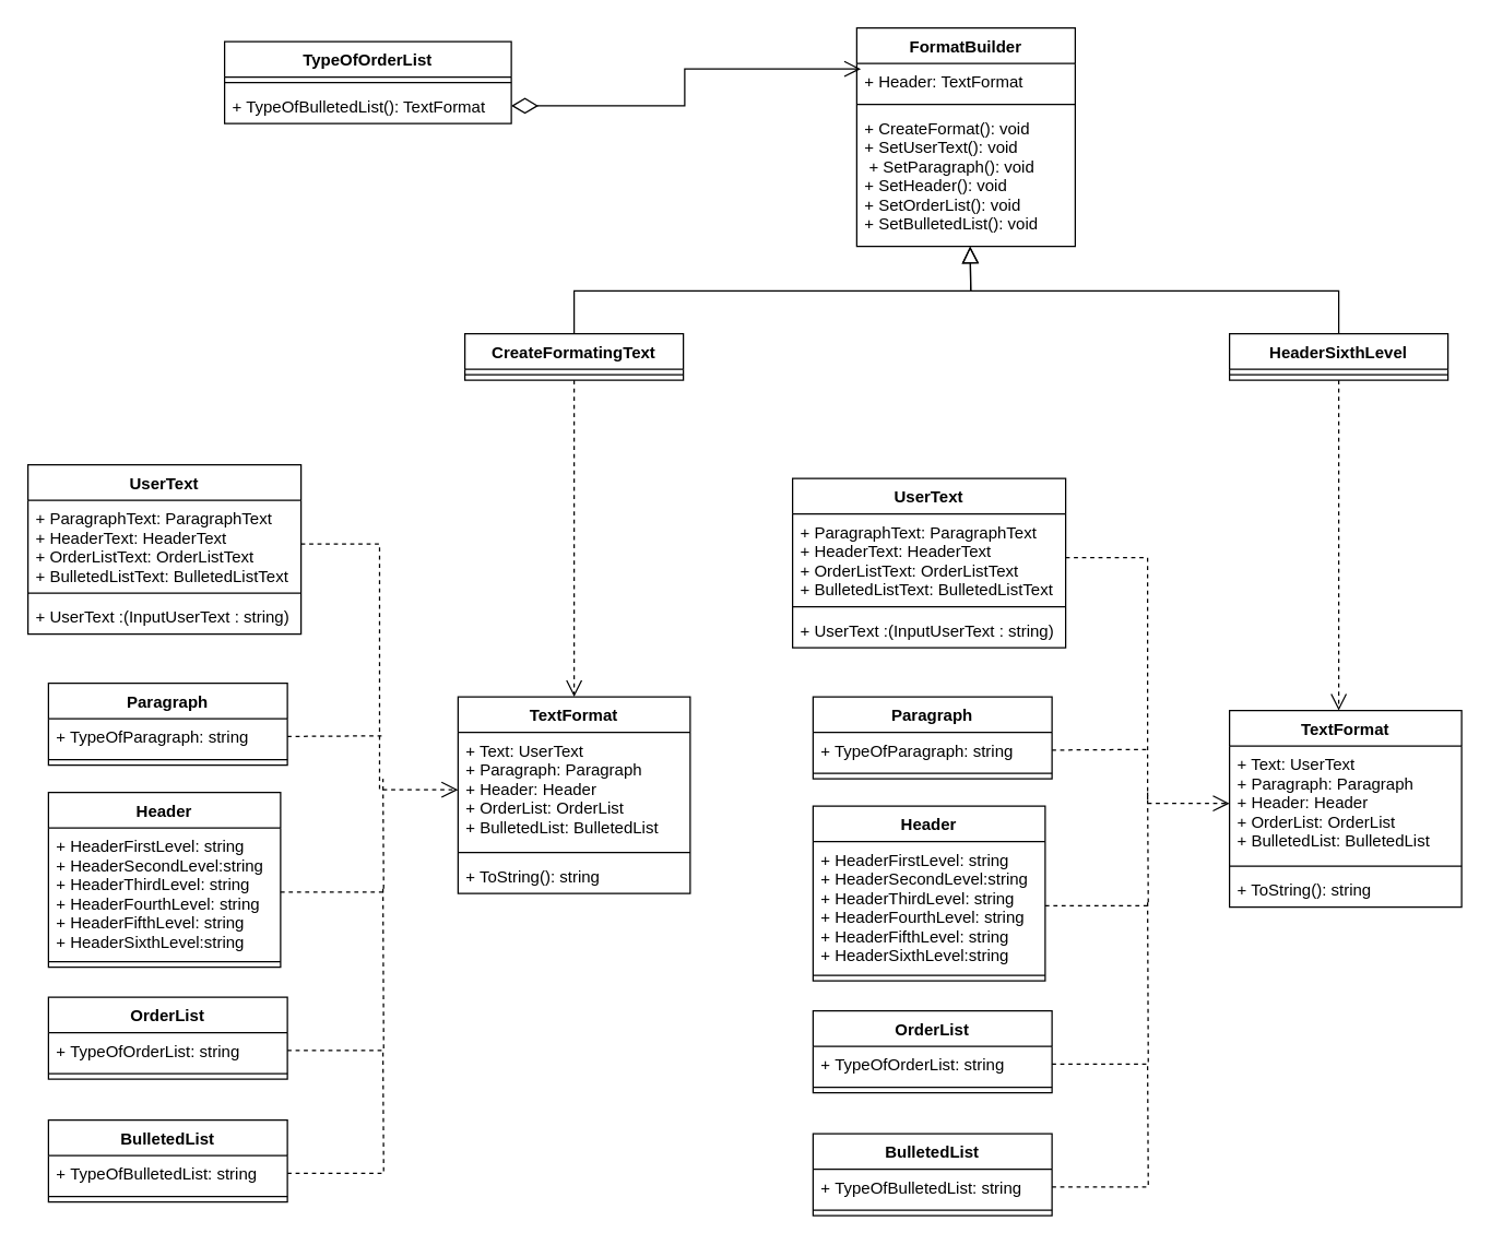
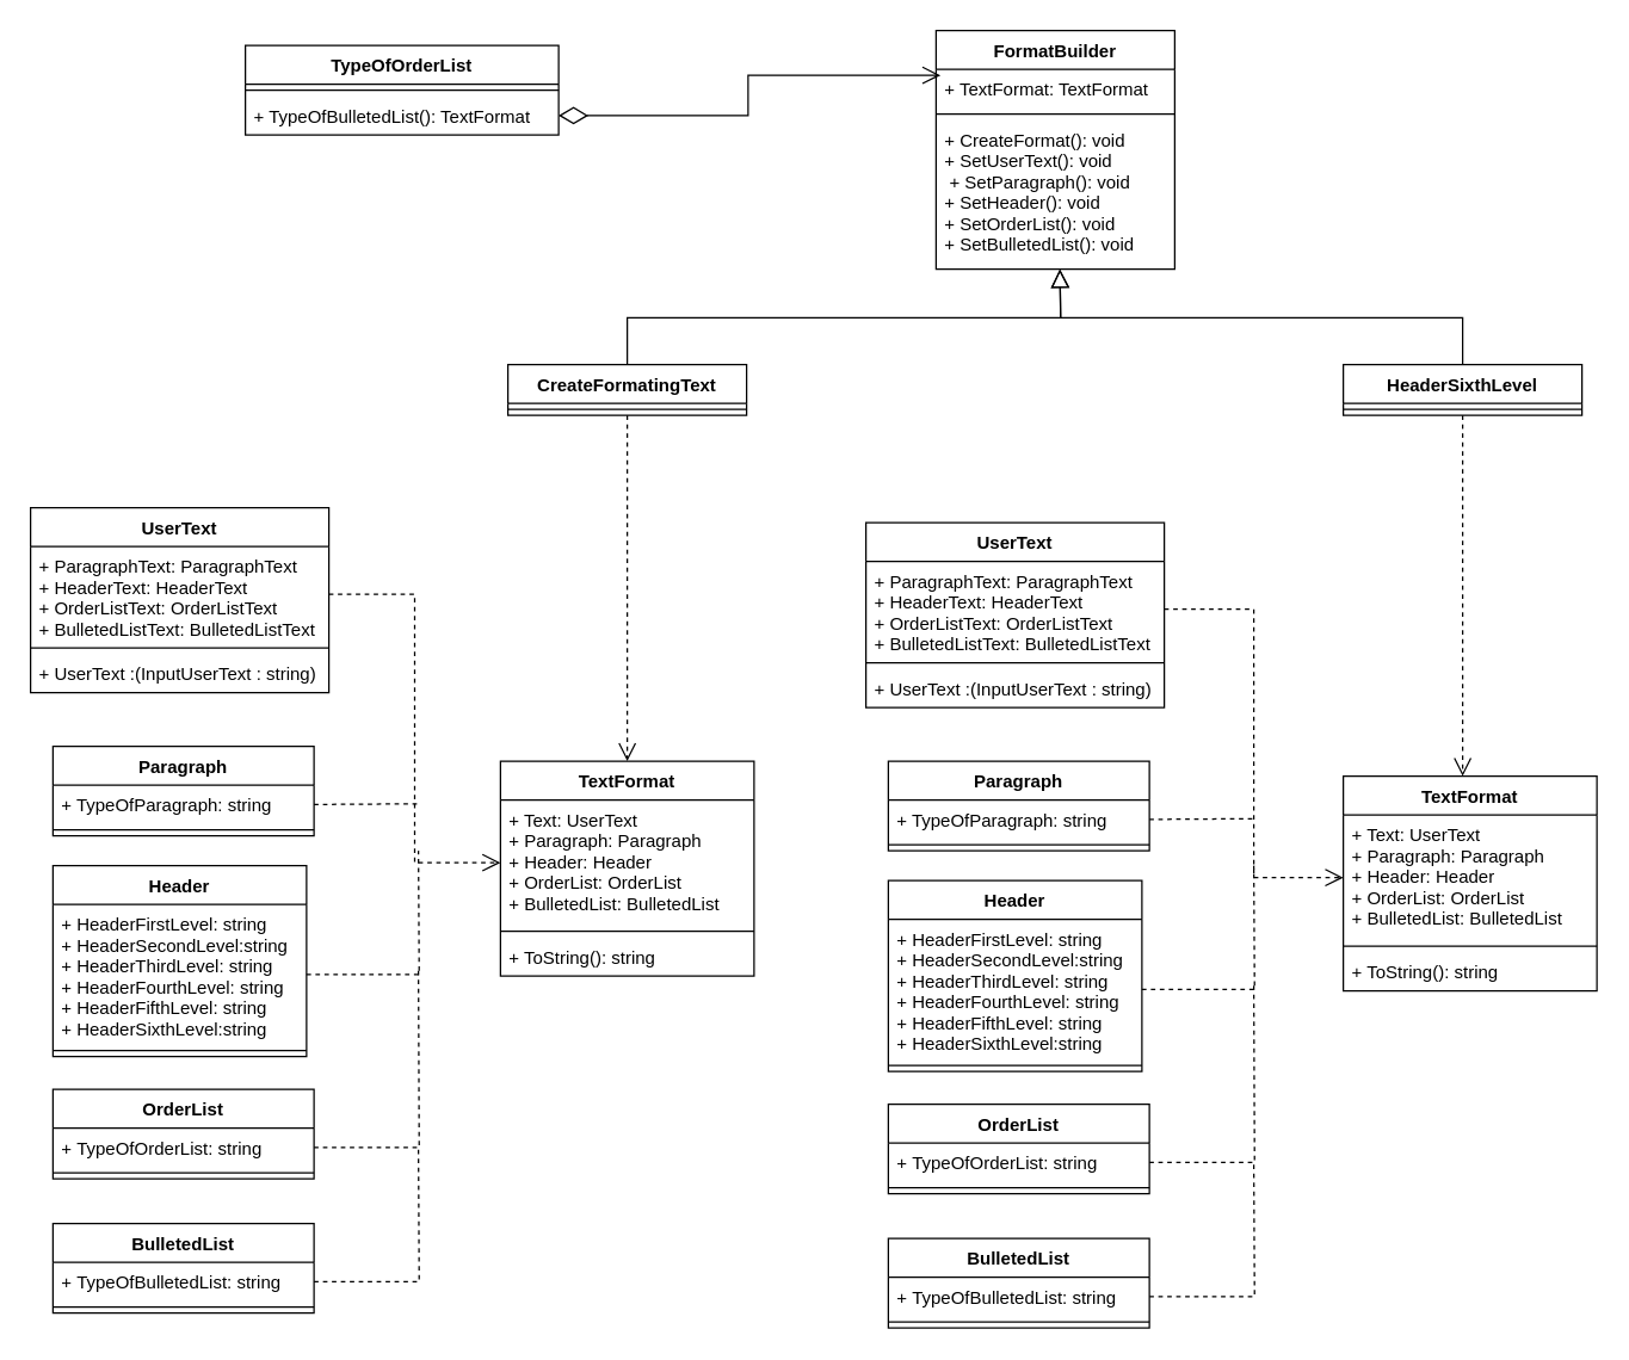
- <mxCell id="28" value="+ Header: TextFormat" style="text;strokeColor=none;fillColor=none;align=left;verticalAlign=top;spacingLeft=4;spacingRight=4;overflow=hidden;rotatable=0;points=[[0,0.5],[1,0.5]];portConstraint=eastwest;" vertex="1" parent="27"><mxGeometry y="26" width="160" height="26" as="geometry" /></mxCell>
+ <mxCell id="28" value="+ TextFormat: TextFormat" style="text;strokeColor=none;fillColor=none;align=left;verticalAlign=top;spacingLeft=4;spacingRight=4;overflow=hidden;rotatable=0;points=[[0,0.5],[1,0.5]];portConstraint=eastwest;" vertex="1" parent="27"><mxGeometry y="26" width="160" height="26" as="geometry" /></mxCell>
